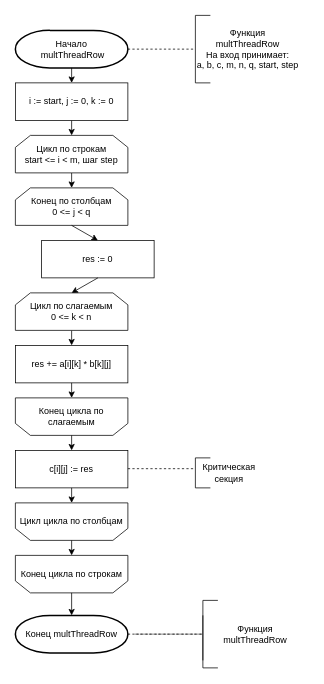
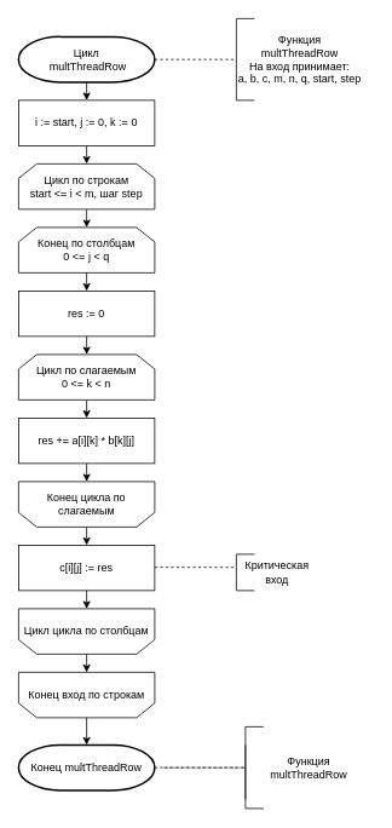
- <mxCell id="2" value="Начало&lt;br&gt;&amp;nbsp;multThreadRow" style="strokeWidth=2;html=1;shape=mxgraph.flowchart.terminator;whiteSpace=wrap;" parent="1" vertex="1"><mxGeometry x="20" y="40" width="150" height="50" as="geometry" /></mxCell>
+ <mxCell id="2" value="Цикл&lt;br&gt;&amp;nbsp;multThreadRow" style="strokeWidth=2;html=1;shape=mxgraph.flowchart.terminator;whiteSpace=wrap;" parent="1" vertex="1"><mxGeometry x="20" y="40" width="150" height="50" as="geometry" /></mxCell>
- <mxCell id="9" value="res := 0" style="rounded=0;whiteSpace=wrap;html=1;fillColor=#ffffff;" parent="1" vertex="1"><mxGeometry x="55" y="320" width="150" height="50" as="geometry" /></mxCell>
+ <mxCell id="9" value="res := 0" style="rounded=0;whiteSpace=wrap;html=1;fillColor=#ffffff;" parent="1" vertex="1"><mxGeometry x="20" y="320" width="150" height="50" as="geometry" /></mxCell>
- <mxCell id="44" value="Критическая секция" style="text;html=1;strokeColor=none;fillColor=none;align=center;verticalAlign=middle;whiteSpace=wrap;rounded=0;" parent="1" vertex="1"><mxGeometry x="260" y="610" width="90" height="40" as="geometry" /></mxCell>
+ <mxCell id="44" value="Критическая вход" style="text;html=1;strokeColor=none;fillColor=none;align=center;verticalAlign=middle;whiteSpace=wrap;rounded=0;" parent="1" vertex="1"><mxGeometry x="260" y="610" width="90" height="40" as="geometry" /></mxCell>
- <mxCell id="35" value="Конец цикла по строкам" style="text;html=1;strokeColor=none;fillColor=none;align=center;verticalAlign=middle;whiteSpace=wrap;rounded=0;" parent="1" vertex="1"><mxGeometry x="20" y="740" width="150" height="50" as="geometry" /></mxCell>
+ <mxCell id="35" value="Конец вход по строкам" style="text;html=1;strokeColor=none;fillColor=none;align=center;verticalAlign=middle;whiteSpace=wrap;rounded=0;" parent="1" vertex="1"><mxGeometry x="20" y="740" width="150" height="50" as="geometry" /></mxCell>
